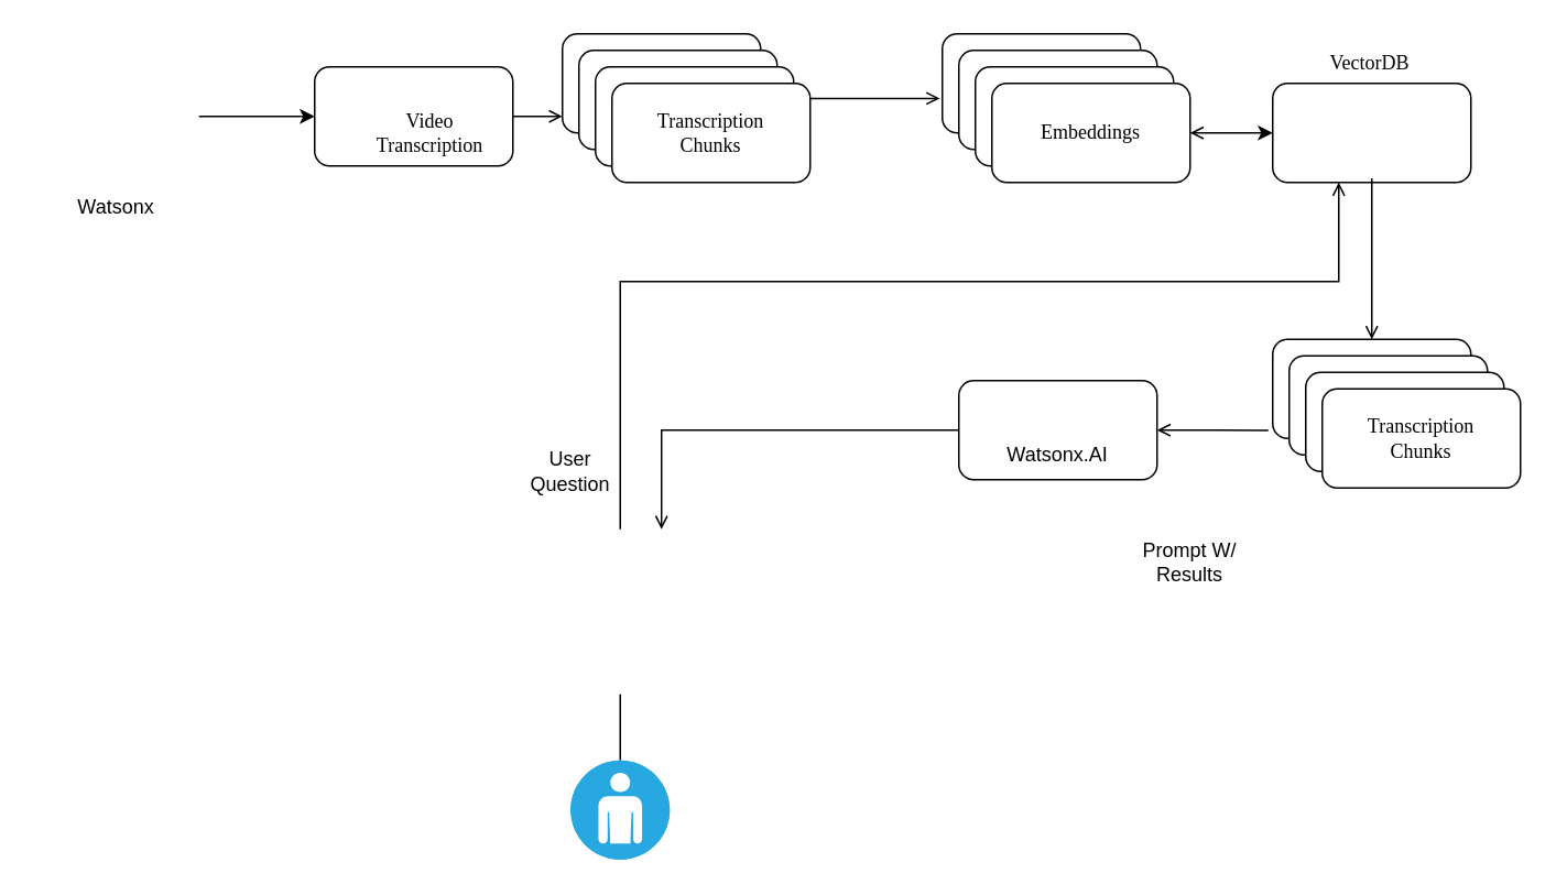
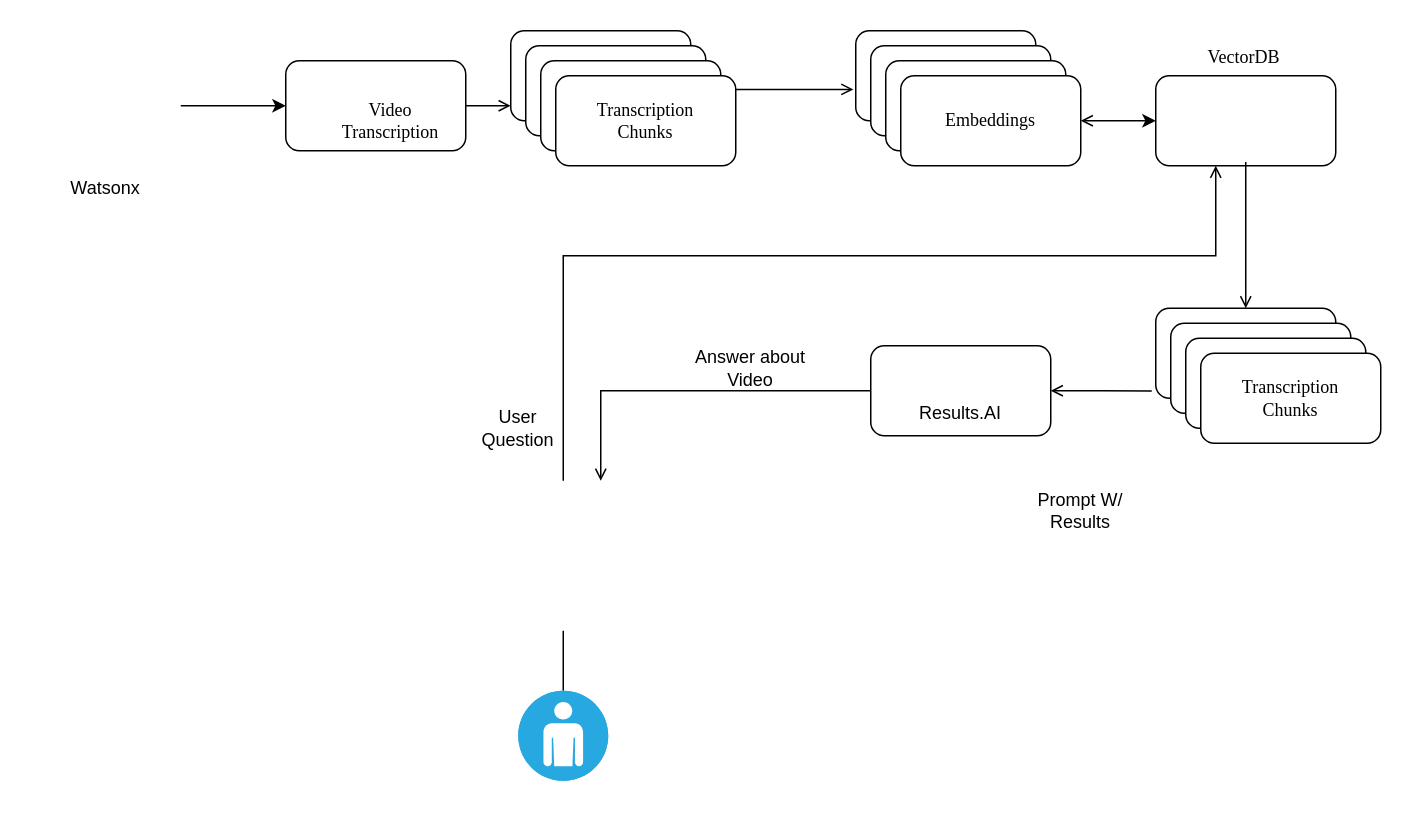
+ <mxCell id="40" value="Answer about Video" style="text;html=1;align=center;verticalAlign=middle;whiteSpace=wrap;rounded=0;" vertex="1" parent="1"><mxGeometry x="460" y="230" width="80" height="30" as="geometry" /></mxCell>
- <mxCell id="31" value="Watsonx.AI" style="text;html=1;align=center;verticalAlign=middle;whiteSpace=wrap;rounded=0;" vertex="1" parent="1"><mxGeometry x="610" y="260" width="60" height="30" as="geometry" /></mxCell>
+ <mxCell id="31" value="Results.AI" style="text;html=1;align=center;verticalAlign=middle;whiteSpace=wrap;rounded=0;" vertex="1" parent="1"><mxGeometry x="610" y="260" width="60" height="30" as="geometry" /></mxCell>
